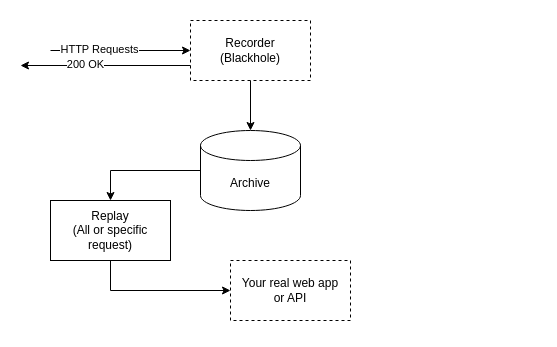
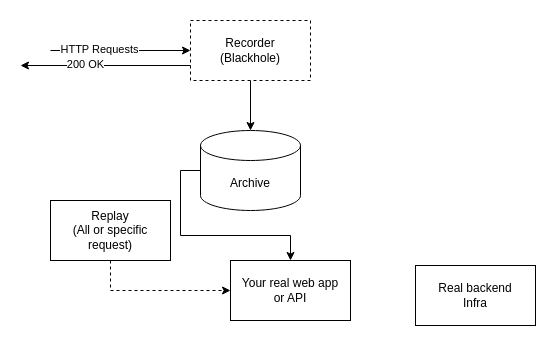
- <mxCell id="5" style="edgeStyle=orthogonalEdgeStyle;rounded=0;orthogonalLoop=1;jettySize=auto;html=1;exitX=0;exitY=0.5;exitDx=0;exitDy=0;exitPerimeter=0;entryX=0.5;entryY=0;entryDx=0;entryDy=0;" edge="1" parent="1" source="6" target="13"><mxGeometry relative="1" as="geometry" /></mxCell>
+ <mxCell id="5" style="edgeStyle=orthogonalEdgeStyle;rounded=0;orthogonalLoop=1;jettySize=auto;html=1;exitX=0;exitY=0.5;exitDx=0;exitDy=0;exitPerimeter=0;" edge="1" parent="1" source="6" target="10"><mxGeometry relative="1" as="geometry" /></mxCell>
- <mxCell id="12" style="edgeStyle=orthogonalEdgeStyle;rounded=0;orthogonalLoop=1;jettySize=auto;html=1;exitX=0.5;exitY=1;exitDx=0;exitDy=0;" edge="1" parent="1" source="13" target="10"><mxGeometry relative="1" as="geometry" /></mxCell>
+ <mxCell id="12" style="edgeStyle=orthogonalEdgeStyle;rounded=0;orthogonalLoop=1;jettySize=auto;html=1;exitX=0.5;exitY=1;exitDx=0;exitDy=0;dashed=1;" edge="1" parent="1" source="13" target="10"><mxGeometry relative="1" as="geometry" /></mxCell>
- <mxCell id="10" value="Your real web app&lt;br&gt;or API" style="rounded=0;whiteSpace=wrap;html=1;dashed=1;" vertex="1" parent="1"><mxGeometry x="230" y="260" width="120" height="60" as="geometry" /></mxCell>
+ <mxCell id="10" value="Your real web app&lt;br&gt;or API" style="rounded=0;whiteSpace=wrap;html=1;" vertex="1" parent="1"><mxGeometry x="230" y="260" width="120" height="60" as="geometry" /></mxCell>
+ <mxCell id="11" value="Real backend&lt;br&gt;Infra" style="rounded=0;whiteSpace=wrap;html=1;" vertex="1" parent="1"><mxGeometry x="415" y="265" width="120" height="60" as="geometry" /></mxCell>
